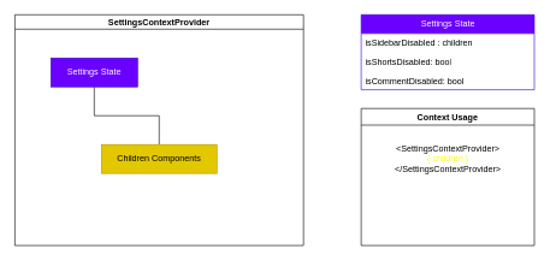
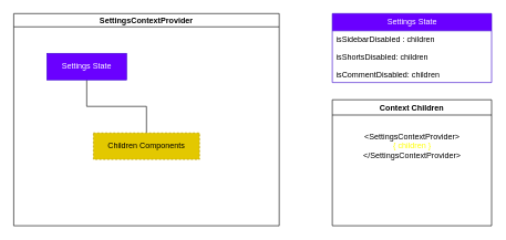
- <mxCell id="8" value="isShortsDisabled: bool" style="text;strokeColor=none;fillColor=none;align=left;verticalAlign=top;spacingLeft=4;spacingRight=4;overflow=hidden;rotatable=0;points=[[0,0.5],[1,0.5]];portConstraint=eastwest;whiteSpace=wrap;html=1;" vertex="1" parent="6"><mxGeometry y="52" width="240" height="26" as="geometry" /></mxCell>
+ <mxCell id="8" value="isShortsDisabled: children" style="text;strokeColor=none;fillColor=none;align=left;verticalAlign=top;spacingLeft=4;spacingRight=4;overflow=hidden;rotatable=0;points=[[0,0.5],[1,0.5]];portConstraint=eastwest;whiteSpace=wrap;html=1;" vertex="1" parent="6"><mxGeometry y="52" width="240" height="26" as="geometry" /></mxCell>
- <mxCell id="9" value="isCommentDisabled: bool" style="text;strokeColor=none;fillColor=none;align=left;verticalAlign=top;spacingLeft=4;spacingRight=4;overflow=hidden;rotatable=0;points=[[0,0.5],[1,0.5]];portConstraint=eastwest;whiteSpace=wrap;html=1;" vertex="1" parent="6"><mxGeometry y="78" width="240" height="26" as="geometry" /></mxCell>
+ <mxCell id="9" value="isCommentDisabled: children" style="text;strokeColor=none;fillColor=none;align=left;verticalAlign=top;spacingLeft=4;spacingRight=4;overflow=hidden;rotatable=0;points=[[0,0.5],[1,0.5]];portConstraint=eastwest;whiteSpace=wrap;html=1;" vertex="1" parent="6"><mxGeometry y="78" width="240" height="26" as="geometry" /></mxCell>
- <mxCell id="10" value="Context Usage" style="swimlane;" vertex="1" parent="1"><mxGeometry x="500" y="150" width="240" height="190" as="geometry" /></mxCell>
+ <mxCell id="10" value="Context Children" style="swimlane;" vertex="1" parent="1"><mxGeometry x="500" y="150" width="240" height="190" as="geometry" /></mxCell>
- <mxCell id="5" value="Children Components" style="whiteSpace=wrap;html=1;treeFolding=1;treeMoving=1;newEdgeStyle={&quot;edgeStyle&quot;:&quot;elbowEdgeStyle&quot;,&quot;startArrow&quot;:&quot;none&quot;,&quot;endArrow&quot;:&quot;none&quot;};fillColor=#e3c800;fontColor=#000000;strokeColor=#B09500;" vertex="1" parent="2"><mxGeometry x="120" y="180" width="160" height="40" as="geometry" /></mxCell>
+ <mxCell id="5" value="Children Components" style="whiteSpace=wrap;html=1;treeFolding=1;treeMoving=1;newEdgeStyle={&quot;edgeStyle&quot;:&quot;elbowEdgeStyle&quot;,&quot;startArrow&quot;:&quot;none&quot;,&quot;endArrow&quot;:&quot;none&quot;};fillColor=#e3c800;fontColor=#000000;strokeColor=#B09500;dashed=1;" vertex="1" parent="2"><mxGeometry x="120" y="180" width="160" height="40" as="geometry" /></mxCell>
